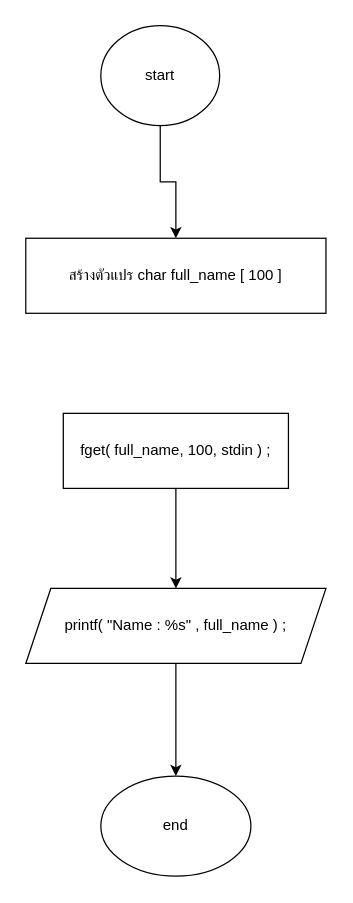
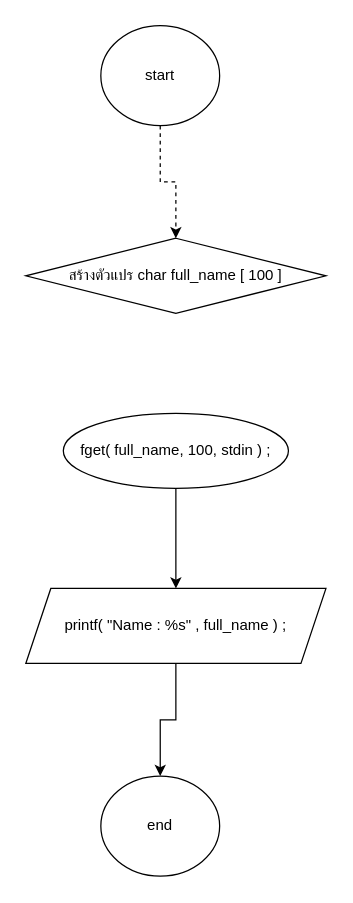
- <mxCell id="2" value="" style="edgeStyle=orthogonalEdgeStyle;rounded=0;orthogonalLoop=1;jettySize=auto;html=1;" edge="1" parent="1" source="3" target="4"><mxGeometry relative="1" as="geometry" /></mxCell>
+ <mxCell id="2" value="" style="edgeStyle=orthogonalEdgeStyle;rounded=0;orthogonalLoop=1;jettySize=auto;html=1;dashed=1;" edge="1" parent="1" source="3" target="4"><mxGeometry relative="1" as="geometry" /></mxCell>
- <mxCell id="4" value="สร้างตัวแปร char full_name [ 100 ]" style="whiteSpace=wrap;html=1;" vertex="1" parent="1"><mxGeometry x="20" y="190" width="240" height="60" as="geometry" /></mxCell>
+ <mxCell id="4" value="สร้างตัวแปร char full_name [ 100 ]" style="rhombus;whiteSpace=wrap;html=1;" vertex="1" parent="1"><mxGeometry x="20" y="190" width="240" height="60" as="geometry" /></mxCell>
- <mxCell id="6" value="fget( full_name, 100, stdin ) ;" style="whiteSpace=wrap;html=1;" vertex="1" parent="1"><mxGeometry x="50" y="330" width="180" height="60" as="geometry" /></mxCell>
+ <mxCell id="6" value="fget( full_name, 100, stdin ) ;" style="ellipse;whiteSpace=wrap;html=1;" vertex="1" parent="1"><mxGeometry x="50" y="330" width="180" height="60" as="geometry" /></mxCell>
- <mxCell id="9" value="end" style="ellipse;whiteSpace=wrap;html=1;" vertex="1" parent="1"><mxGeometry x="80" y="620" width="120" height="80" as="geometry" /></mxCell>
+ <mxCell id="9" value="end" style="ellipse;whiteSpace=wrap;html=1;" vertex="1" parent="1"><mxGeometry x="80" y="620" width="95" height="80" as="geometry" /></mxCell>
